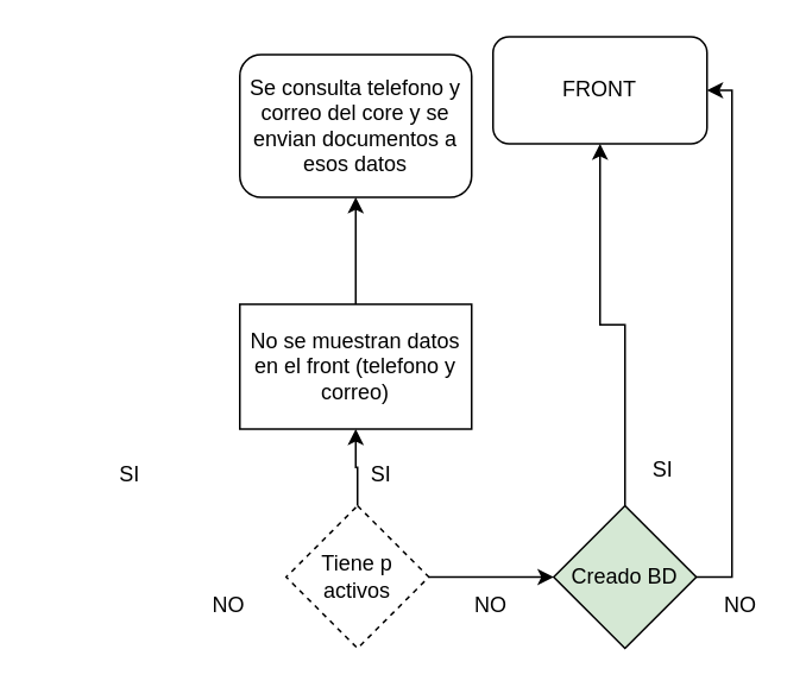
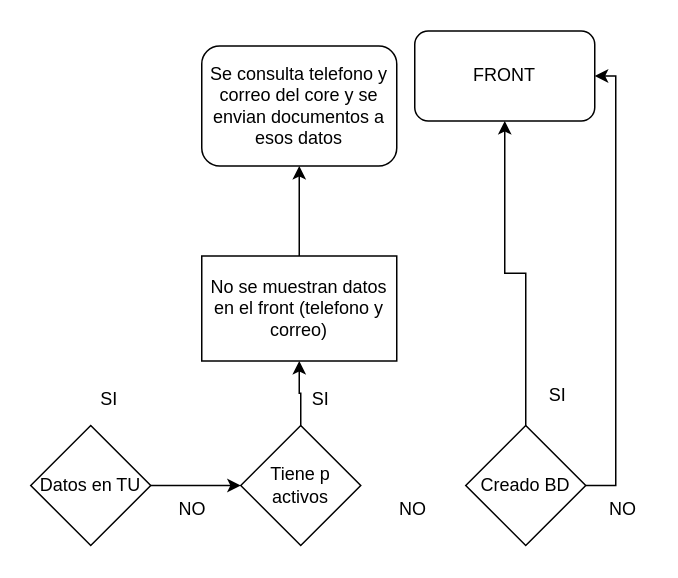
+ <mxCell id="14" value="Datos en TU" style="rhombus;whiteSpace=wrap;html=1;" vertex="1" parent="1"><mxGeometry x="20" y="283" width="80" height="80" as="geometry" /></mxCell>
+ <mxCell id="13" style="edgeStyle=orthogonalEdgeStyle;rounded=0;orthogonalLoop=1;jettySize=auto;html=1;exitX=1;exitY=0.5;exitDx=0;exitDy=0;entryX=0;entryY=0.5;entryDx=0;entryDy=0;" edge="1" parent="1" source="14" target="4"><mxGeometry relative="1" as="geometry" /></mxCell>
- <mxCell id="4" value="Tiene p activos" style="rhombus;whiteSpace=wrap;html=1;dashed=1;" vertex="1" parent="1"><mxGeometry x="160" y="283" width="80" height="80" as="geometry" /></mxCell>
+ <mxCell id="4" value="Tiene p activos" style="rhombus;whiteSpace=wrap;html=1;" vertex="1" parent="1"><mxGeometry x="160" y="283" width="80" height="80" as="geometry" /></mxCell>
- <mxCell id="2" style="edgeStyle=orthogonalEdgeStyle;rounded=0;orthogonalLoop=1;jettySize=auto;html=1;exitX=1;exitY=0.5;exitDx=0;exitDy=0;entryX=0;entryY=0.5;entryDx=0;entryDy=0;" edge="1" parent="1" source="4" target="8"><mxGeometry relative="1" as="geometry" /></mxCell>
- <mxCell id="8" value="Creado BD" style="rhombus;whiteSpace=wrap;html=1;fillColor=#d5e8d4;" vertex="1" parent="1"><mxGeometry x="310" y="283" width="80" height="80" as="geometry" /></mxCell>
+ <mxCell id="8" value="Creado BD" style="rhombus;whiteSpace=wrap;html=1;" vertex="1" parent="1"><mxGeometry x="310" y="283" width="80" height="80" as="geometry" /></mxCell>
